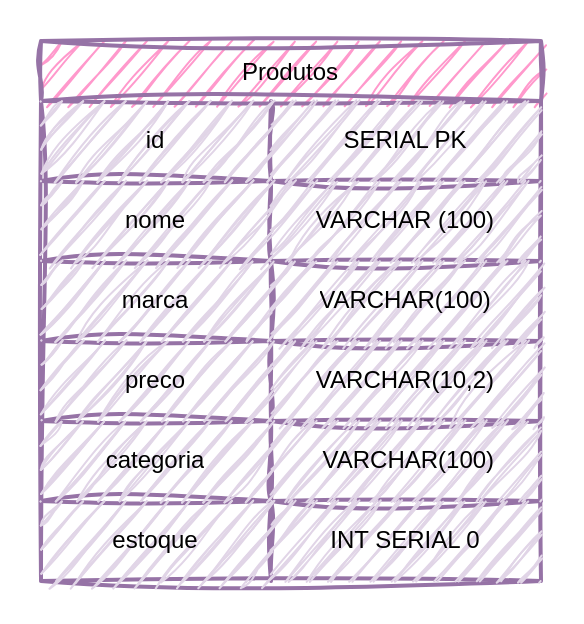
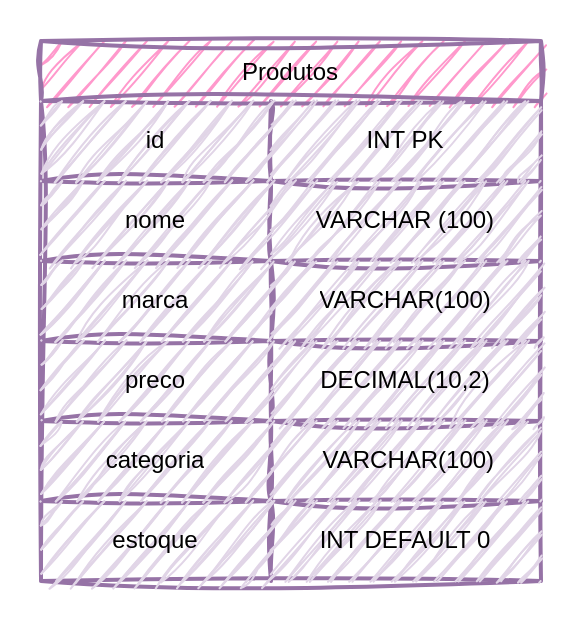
- <mxCell id="5" value="SERIAL PK" style="shape=partialRectangle;html=1;whiteSpace=wrap;connectable=0;strokeColor=#9673A6;overflow=hidden;fillColor=#e1d5e7;top=0;left=0;bottom=0;right=0;pointerEvents=1;shadow=0;strokeWidth=2;sketch=1;curveFitting=1;jiggle=2;swimlaneLine=1;" vertex="1" parent="3"><mxGeometry x="115" width="135" height="40" as="geometry"><mxRectangle width="135" height="40" as="alternateBounds" /></mxGeometry></mxCell>
+ <mxCell id="5" value="INT PK" style="shape=partialRectangle;html=1;whiteSpace=wrap;connectable=0;strokeColor=#9673A6;overflow=hidden;fillColor=#e1d5e7;top=0;left=0;bottom=0;right=0;pointerEvents=1;shadow=0;strokeWidth=2;sketch=1;curveFitting=1;jiggle=2;swimlaneLine=1;" vertex="1" parent="3"><mxGeometry x="115" width="135" height="40" as="geometry"><mxRectangle width="135" height="40" as="alternateBounds" /></mxGeometry></mxCell>
- <mxCell id="14" value="VARCHAR(10,2)" style="shape=partialRectangle;html=1;whiteSpace=wrap;connectable=0;strokeColor=#9673A6;overflow=hidden;fillColor=#e1d5e7;top=0;left=0;bottom=0;right=0;pointerEvents=1;shadow=0;strokeWidth=2;sketch=1;curveFitting=1;jiggle=2;swimlaneLine=1;" vertex="1" parent="12"><mxGeometry x="115" width="135" height="40" as="geometry"><mxRectangle width="135" height="40" as="alternateBounds" /></mxGeometry></mxCell>
+ <mxCell id="14" value="DECIMAL(10,2)" style="shape=partialRectangle;html=1;whiteSpace=wrap;connectable=0;strokeColor=#9673A6;overflow=hidden;fillColor=#e1d5e7;top=0;left=0;bottom=0;right=0;pointerEvents=1;shadow=0;strokeWidth=2;sketch=1;curveFitting=1;jiggle=2;swimlaneLine=1;" vertex="1" parent="12"><mxGeometry x="115" width="135" height="40" as="geometry"><mxRectangle width="135" height="40" as="alternateBounds" /></mxGeometry></mxCell>
- <mxCell id="20" value="INT SERIAL 0" style="shape=partialRectangle;html=1;whiteSpace=wrap;connectable=0;strokeColor=#9673A6;overflow=hidden;fillColor=#e1d5e7;top=0;left=0;bottom=0;right=0;pointerEvents=1;shadow=0;strokeWidth=2;sketch=1;curveFitting=1;jiggle=2;swimlaneLine=1;" vertex="1" parent="18"><mxGeometry x="115" width="135" height="40" as="geometry"><mxRectangle width="135" height="40" as="alternateBounds" /></mxGeometry></mxCell>
+ <mxCell id="20" value="INT DEFAULT 0" style="shape=partialRectangle;html=1;whiteSpace=wrap;connectable=0;strokeColor=#9673A6;overflow=hidden;fillColor=#e1d5e7;top=0;left=0;bottom=0;right=0;pointerEvents=1;shadow=0;strokeWidth=2;sketch=1;curveFitting=1;jiggle=2;swimlaneLine=1;" vertex="1" parent="18"><mxGeometry x="115" width="135" height="40" as="geometry"><mxRectangle width="135" height="40" as="alternateBounds" /></mxGeometry></mxCell>
